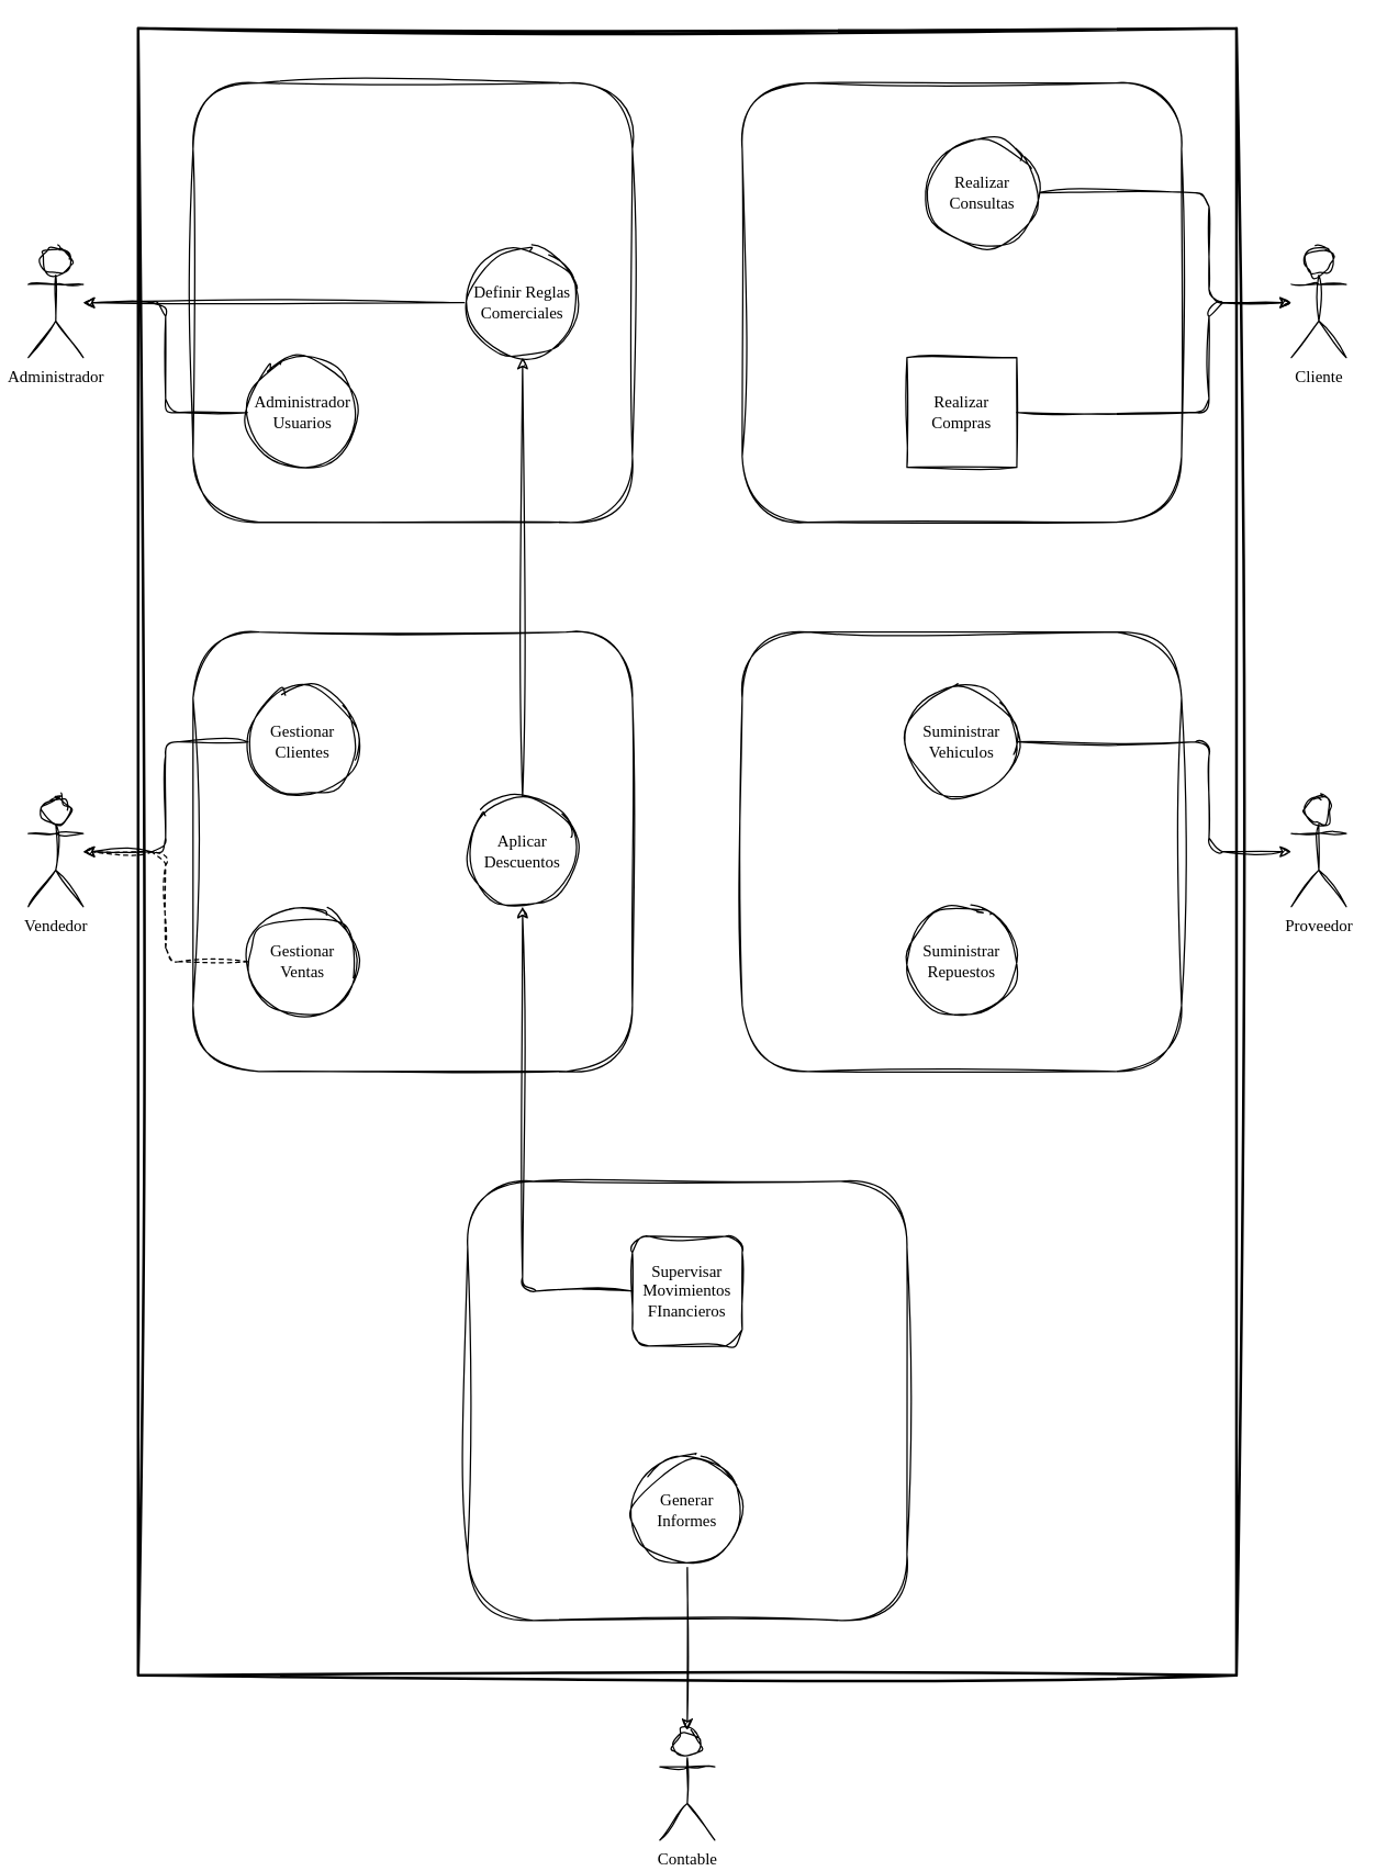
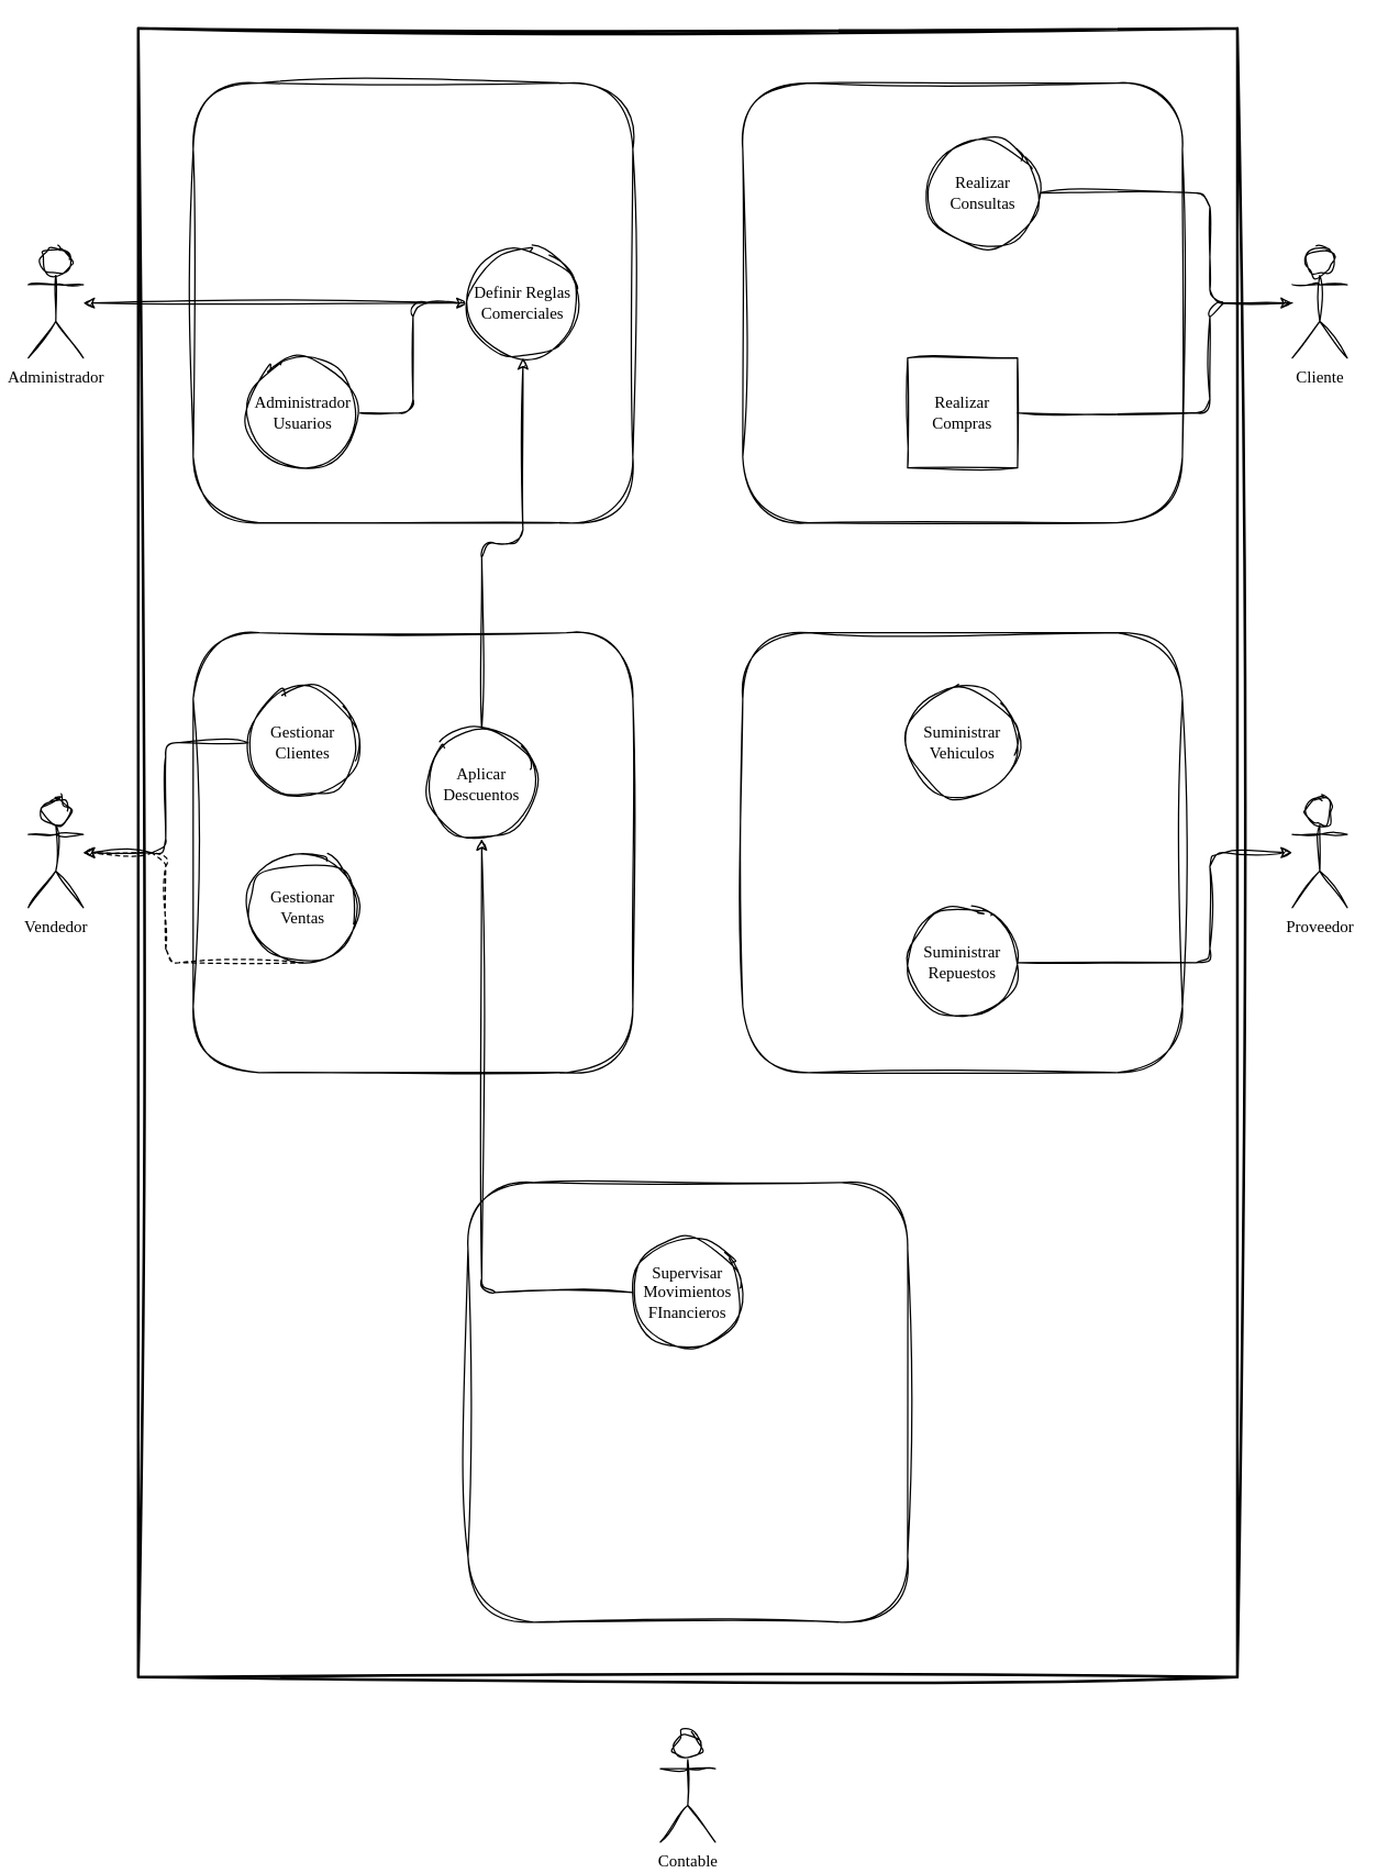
- <mxCell id="21" style="edgeStyle=orthogonalEdgeStyle;rounded=1;sketch=1;hachureGap=4;jiggle=2;curveFitting=1;orthogonalLoop=1;jettySize=auto;html=1;fontFamily=Architects Daughter;fontSource=https%3A%2F%2Ffonts.googleapis.com%2Fcss%3Ffamily%3DArchitects%2BDaughter;" edge="1" parent="1" source="20" target="17"><mxGeometry relative="1" as="geometry"><mxPoint x="930" y="220" as="targetPoint" /><Array as="points"><mxPoint x="880" y="300" /><mxPoint x="880" y="220" /></Array></mxGeometry></mxCell>
+ <mxCell id="21" style="edgeStyle=orthogonalEdgeStyle;rounded=1;sketch=1;hachureGap=4;jiggle=2;curveFitting=1;orthogonalLoop=1;jettySize=auto;html=1;fontFamily=Architects Daughter;fontSource=https%3A%2F%2Ffonts.googleapis.com%2Fcss%3Ffamily%3DArchitects%2BDaughter;endArrow=none;" edge="1" parent="1" source="20" target="17"><mxGeometry relative="1" as="geometry"><mxPoint x="930" y="220" as="targetPoint" /><Array as="points"><mxPoint x="880" y="300" /><mxPoint x="880" y="220" /></Array></mxGeometry></mxCell>
- <mxCell id="4" style="edgeStyle=orthogonalEdgeStyle;rounded=1;sketch=1;hachureGap=4;jiggle=2;curveFitting=1;orthogonalLoop=1;jettySize=auto;html=1;fontFamily=Architects Daughter;fontSource=https%3A%2F%2Ffonts.googleapis.com%2Fcss%3Ffamily%3DArchitects%2BDaughter;" edge="1" parent="1" source="5" target="3"><mxGeometry relative="1" as="geometry" /></mxCell>
+ <mxCell id="4" style="edgeStyle=orthogonalEdgeStyle;rounded=1;sketch=1;hachureGap=4;jiggle=2;curveFitting=1;orthogonalLoop=1;jettySize=auto;html=1;fontFamily=Architects Daughter;fontSource=https%3A%2F%2Ffonts.googleapis.com%2Fcss%3Ffamily%3DArchitects%2BDaughter;" edge="1" parent="1" source="5" target="7"><mxGeometry relative="1" as="geometry" /></mxCell>
- <mxCell id="24" style="edgeStyle=orthogonalEdgeStyle;rounded=1;sketch=1;hachureGap=4;jiggle=2;curveFitting=1;orthogonalLoop=1;jettySize=auto;html=1;fontFamily=Architects Daughter;fontSource=https%3A%2F%2Ffonts.googleapis.com%2Fcss%3Ffamily%3DArchitects%2BDaughter;" edge="1" parent="1" source="25" target="23"><mxGeometry relative="1" as="geometry"><Array as="points"><mxPoint x="880" y="540" /><mxPoint x="880" y="620" /></Array></mxGeometry></mxCell>
- <mxCell id="15" value="Aplicar&lt;br&gt;Descuentos" style="ellipse;whiteSpace=wrap;html=1;aspect=fixed;rounded=1;sketch=1;hachureGap=4;jiggle=2;curveFitting=1;fontFamily=Architects Daughter;fontSource=https%3A%2F%2Ffonts.googleapis.com%2Fcss%3Ffamily%3DArchitects%2BDaughter;" vertex="1" parent="1"><mxGeometry x="340" y="580" width="80" height="80" as="geometry" /></mxCell>
+ <mxCell id="15" value="Aplicar&lt;br&gt;Descuentos" style="ellipse;whiteSpace=wrap;html=1;aspect=fixed;rounded=1;sketch=1;hachureGap=4;jiggle=2;curveFitting=1;fontFamily=Architects Daughter;fontSource=https%3A%2F%2Ffonts.googleapis.com%2Fcss%3Ffamily%3DArchitects%2BDaughter;" vertex="1" parent="1"><mxGeometry x="310" y="530" width="80" height="80" as="geometry" /></mxCell>
- <mxCell id="13" value="&lt;div&gt;Gestionar&lt;/div&gt;&lt;div&gt;Ventas&lt;br&gt;&lt;/div&gt;" style="ellipse;whiteSpace=wrap;html=1;aspect=fixed;rounded=1;sketch=1;hachureGap=4;jiggle=2;curveFitting=1;fontFamily=Architects Daughter;fontSource=https%3A%2F%2Ffonts.googleapis.com%2Fcss%3Ffamily%3DArchitects%2BDaughter;" vertex="1" parent="1"><mxGeometry x="180" y="660" width="80" height="80" as="geometry" /></mxCell>
+ <mxCell id="13" value="&lt;div&gt;Gestionar&lt;/div&gt;&lt;div&gt;Ventas&lt;br&gt;&lt;/div&gt;" style="ellipse;whiteSpace=wrap;html=1;aspect=fixed;rounded=1;sketch=1;hachureGap=4;jiggle=2;curveFitting=1;fontFamily=Architects Daughter;fontSource=https%3A%2F%2Ffonts.googleapis.com%2Fcss%3Ffamily%3DArchitects%2BDaughter;" vertex="1" parent="1"><mxGeometry x="180" y="620" width="80" height="80" as="geometry" /></mxCell>
+ <mxCell id="27" style="edgeStyle=orthogonalEdgeStyle;rounded=1;sketch=1;hachureGap=4;jiggle=2;curveFitting=1;orthogonalLoop=1;jettySize=auto;html=1;fontFamily=Architects Daughter;fontSource=https%3A%2F%2Ffonts.googleapis.com%2Fcss%3Ffamily%3DArchitects%2BDaughter;" edge="1" parent="1" source="26" target="23"><mxGeometry relative="1" as="geometry"><mxPoint x="930" y="620" as="targetPoint" /><Array as="points"><mxPoint x="880" y="700" /><mxPoint x="880" y="620" /></Array></mxGeometry></mxCell>
- <mxCell id="31" value="Supervisar&lt;br&gt;Movimientos&lt;br&gt;FInancieros" style="whiteSpace=wrap;html=1;aspect=fixed;sketch=1;hachureGap=4;jiggle=2;curveFitting=1;fontFamily=Architects Daughter;fontSource=https%3A%2F%2Ffonts.googleapis.com%2Fcss%3Ffamily%3DArchitects%2BDaughter;rounded=1;" vertex="1" parent="1"><mxGeometry x="460" y="900" width="80" height="80" as="geometry" /></mxCell>
+ <mxCell id="31" value="Supervisar&lt;br&gt;Movimientos&lt;br&gt;FInancieros" style="ellipse;whiteSpace=wrap;html=1;aspect=fixed;rounded=1;sketch=1;hachureGap=4;jiggle=2;curveFitting=1;fontFamily=Architects Daughter;fontSource=https%3A%2F%2Ffonts.googleapis.com%2Fcss%3Ffamily%3DArchitects%2BDaughter;" vertex="1" parent="1"><mxGeometry x="460" y="900" width="80" height="80" as="geometry" /></mxCell>
- <mxCell id="34" value="Generar Informes" style="ellipse;whiteSpace=wrap;html=1;aspect=fixed;rounded=1;sketch=1;hachureGap=4;jiggle=2;curveFitting=1;fontFamily=Architects Daughter;fontSource=https%3A%2F%2Ffonts.googleapis.com%2Fcss%3Ffamily%3DArchitects%2BDaughter;" vertex="1" parent="1"><mxGeometry x="460" y="1060" width="80" height="80" as="geometry" /></mxCell>
- <mxCell id="32" style="edgeStyle=orthogonalEdgeStyle;rounded=1;sketch=1;hachureGap=4;jiggle=2;curveFitting=1;orthogonalLoop=1;jettySize=auto;html=1;fontFamily=Architects Daughter;fontSource=https%3A%2F%2Ffonts.googleapis.com%2Fcss%3Ffamily%3DArchitects%2BDaughter;" edge="1" parent="1" source="34" target="29"><mxGeometry relative="1" as="geometry" /></mxCell>
